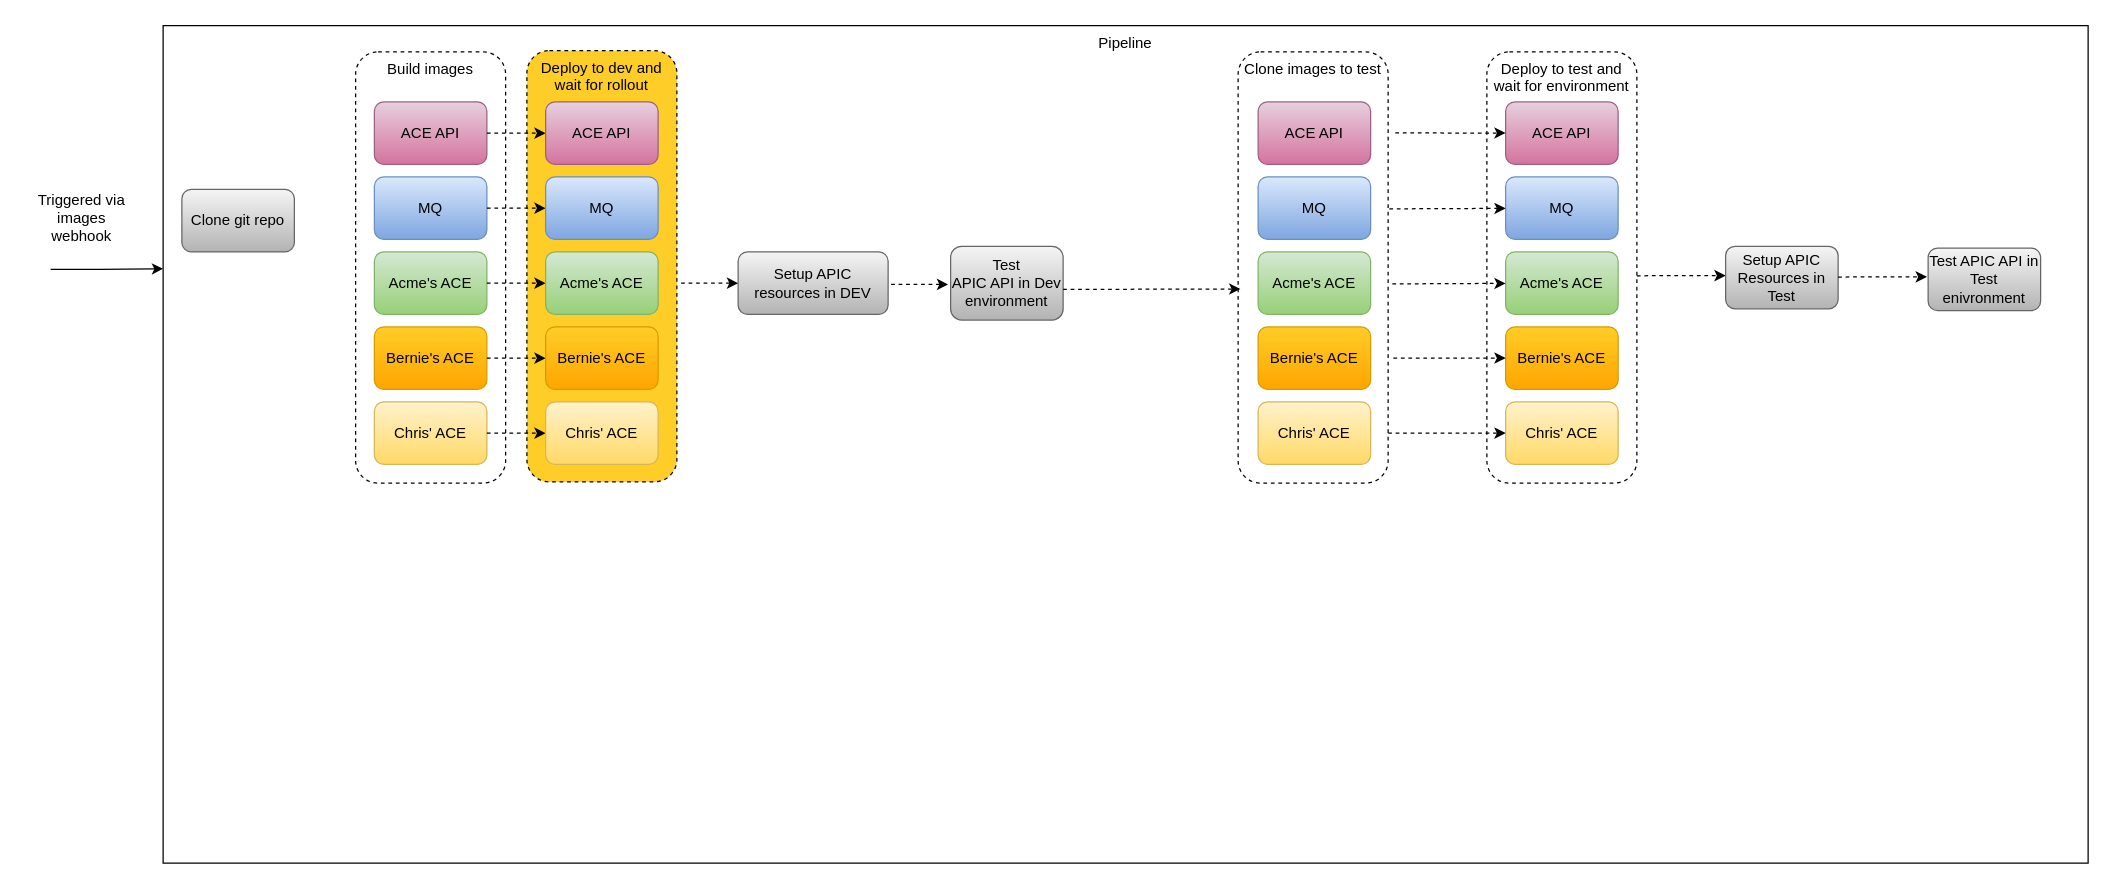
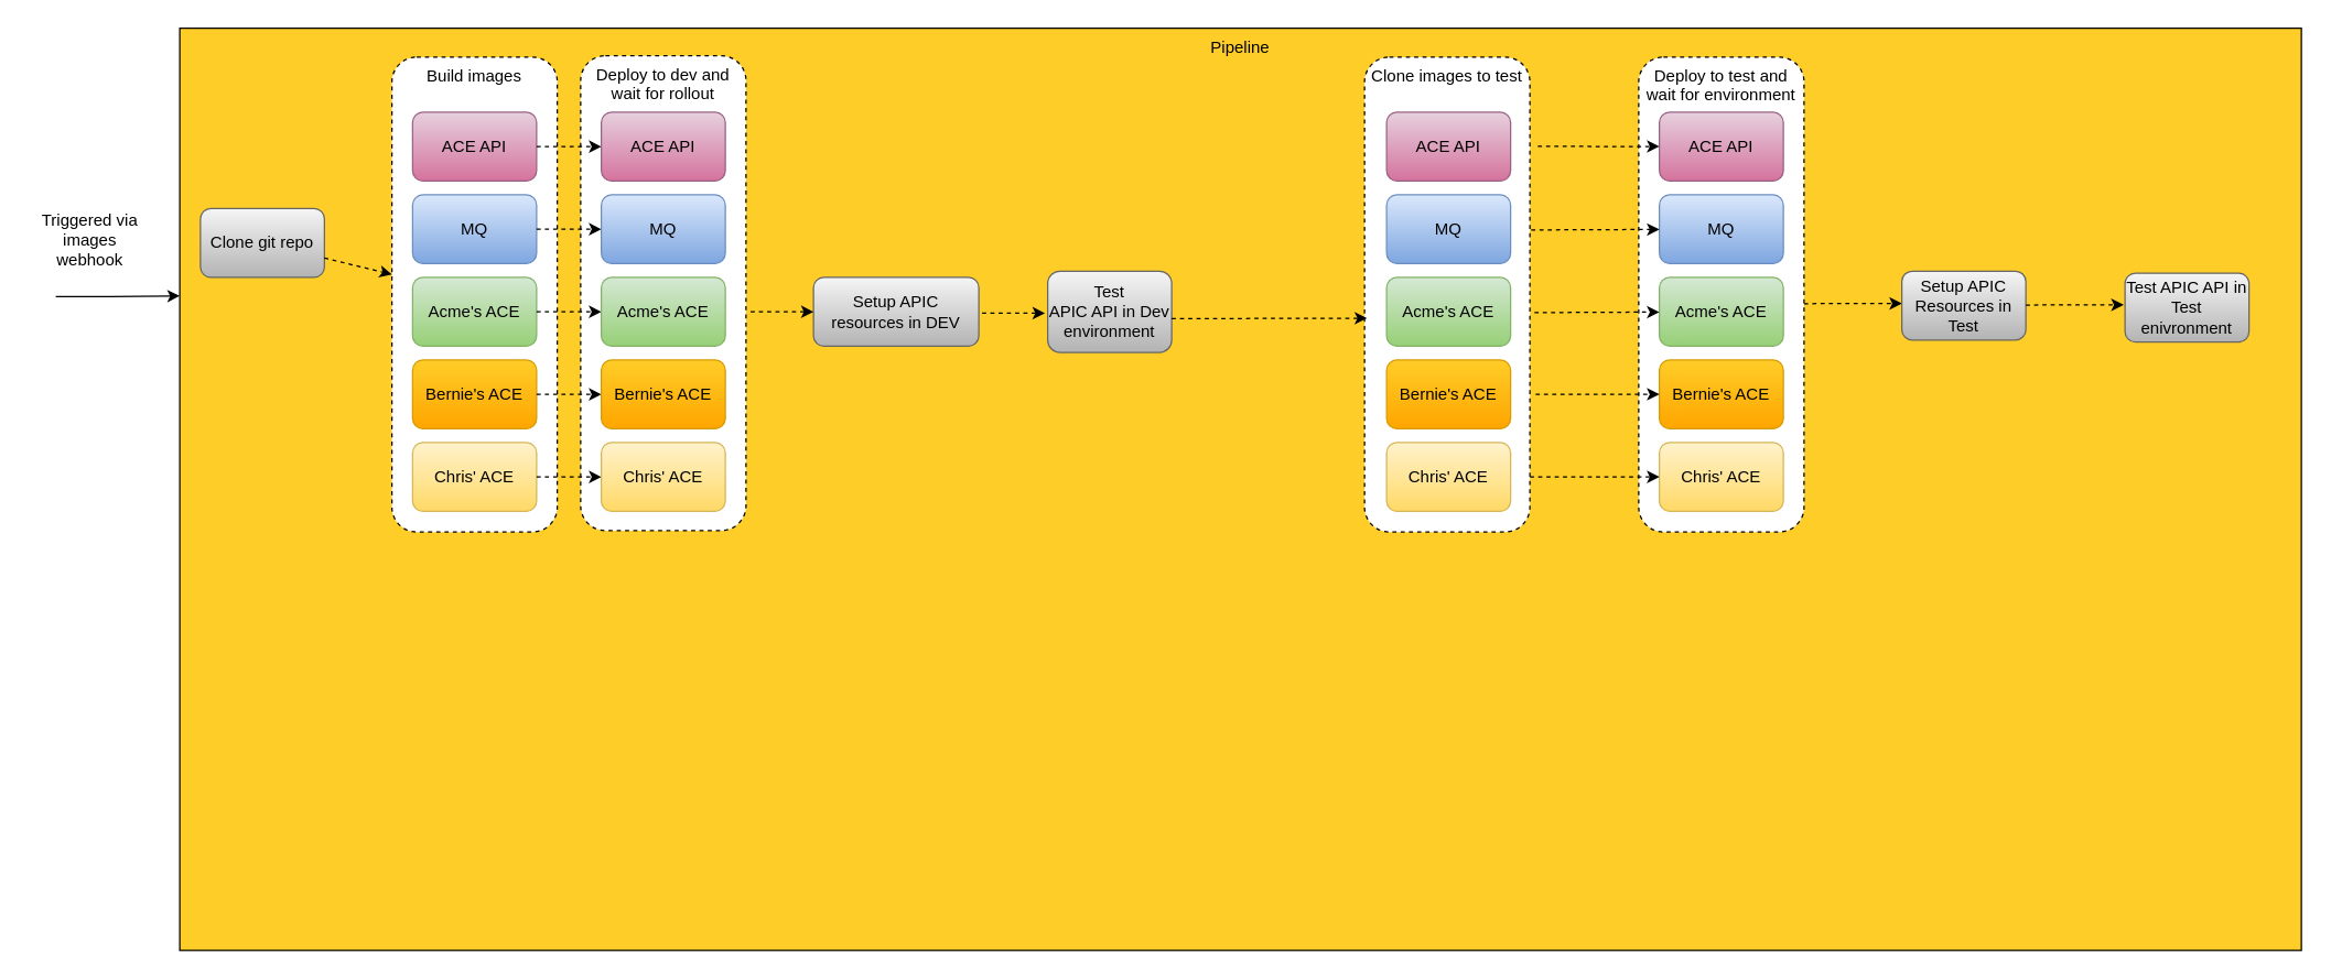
- <mxCell id="3" value="Deploy to dev and wait for rollout" style="rounded=1;whiteSpace=wrap;html=1;verticalAlign=top;dashed=1;fillColor=#ffcd28;" vertex="1" parent="1"><mxGeometry x="421" y="40" width="120" height="345" as="geometry" /></mxCell>
+ <mxCell id="3" value="Deploy to dev and wait for rollout" style="rounded=1;whiteSpace=wrap;html=1;verticalAlign=top;dashed=1;" vertex="1" parent="1"><mxGeometry x="421" y="40" width="120" height="345" as="geometry" /></mxCell>
+ <mxCell id="32" value="" style="endArrow=classic;html=1;dashed=1;" edge="1" parent="1" source="31" target="5"><mxGeometry width="50" height="50" relative="1" as="geometry"><mxPoint x="399" y="176" as="sourcePoint" /><mxPoint x="290" y="190" as="targetPoint" /></mxGeometry></mxCell>
- <mxCell id="2" value="Pipeline" style="rounded=0;whiteSpace=wrap;html=1;verticalAlign=top;" vertex="1" parent="1"><mxGeometry x="130" y="20" width="1540" height="670" as="geometry" /></mxCell>
+ <mxCell id="2" value="Pipeline" style="rounded=0;whiteSpace=wrap;html=1;verticalAlign=top;fillColor=#ffcd28;" vertex="1" parent="1"><mxGeometry x="130" y="20" width="1540" height="670" as="geometry" /></mxCell>
